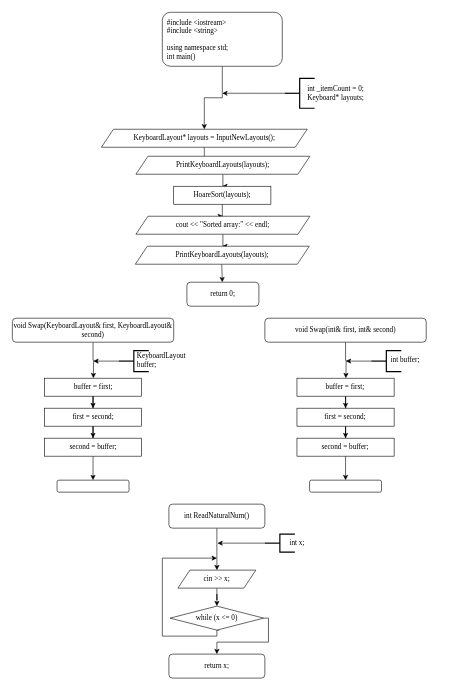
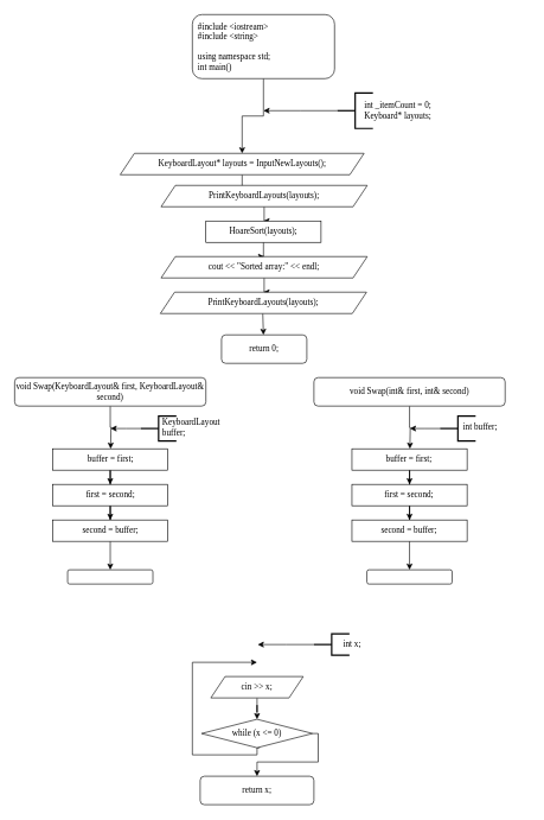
- <mxCell id="43" value="int ReadNaturalNum()" style="rounded=1;whiteSpace=wrap;html=1;fontFamily=Consolas;" vertex="1" parent="1"><mxGeometry x="280.97" y="840" width="160" height="40" as="geometry" /></mxCell>
- <mxCell id="42" style="edgeStyle=orthogonalEdgeStyle;rounded=0;orthogonalLoop=1;jettySize=auto;html=1;fontFamily=Consolas;entryX=0.5;entryY=0;entryDx=0;entryDy=0;" edge="1" parent="1" source="43" target="48"><mxGeometry relative="1" as="geometry"><mxPoint x="360.97" y="950" as="targetPoint" /></mxGeometry></mxCell>
